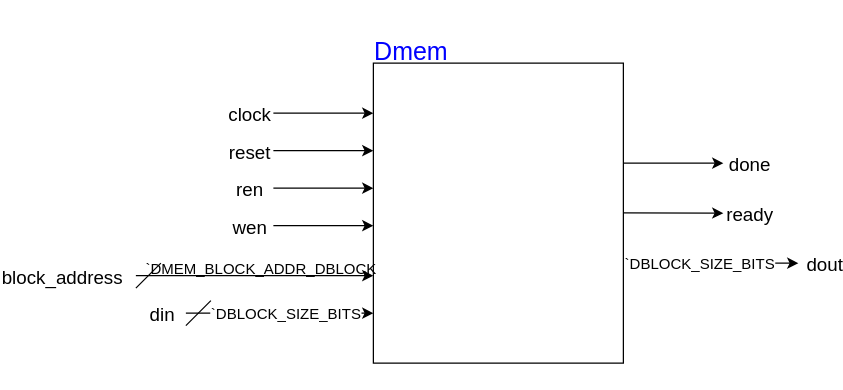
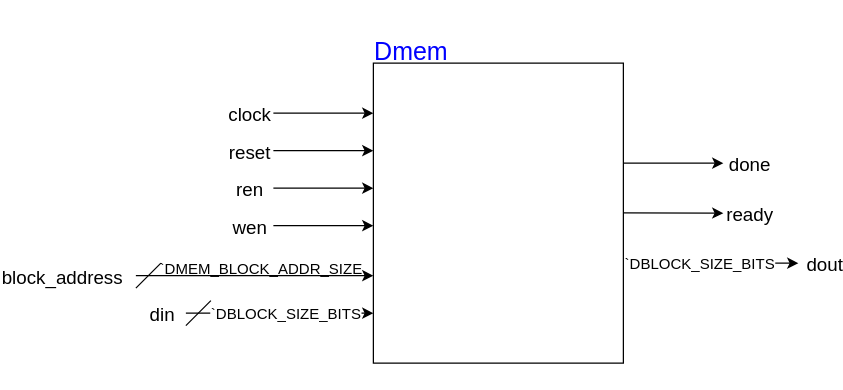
- <mxCell id="22" value="`DMEM_BLOCK_ADDR_DBLOCK" style="text;html=1;align=center;verticalAlign=middle;resizable=0;points=[];autosize=1;strokeColor=none;fillColor=none;" vertex="1" parent="1"><mxGeometry x="30" y="200" width="180" height="30" as="geometry" /></mxCell>
+ <mxCell id="22" value="`DMEM_BLOCK_ADDR_SIZE" style="text;html=1;align=center;verticalAlign=middle;resizable=0;points=[];autosize=1;strokeColor=none;fillColor=none;" vertex="1" parent="1"><mxGeometry x="30" y="200" width="180" height="30" as="geometry" /></mxCell>
